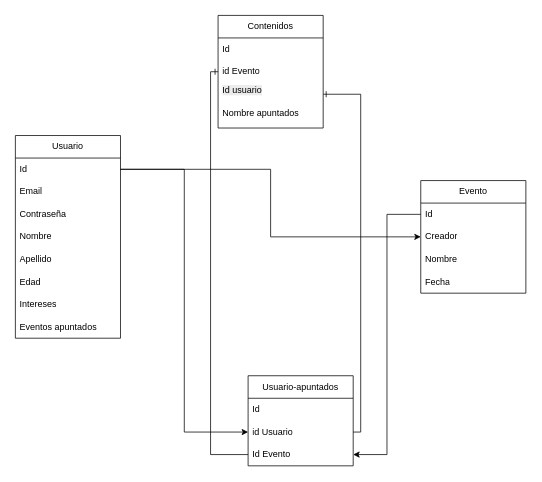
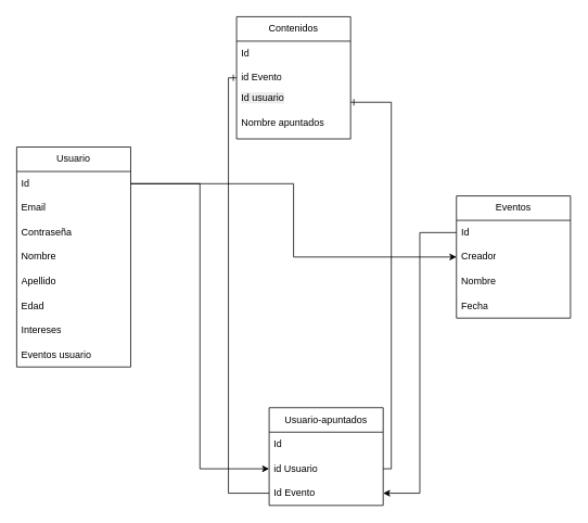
- <mxCell id="11" value="Evento" style="swimlane;fontStyle=0;childLayout=stackLayout;horizontal=1;startSize=30;horizontalStack=0;resizeParent=1;resizeParentMax=0;resizeLast=0;collapsible=1;marginBottom=0;whiteSpace=wrap;html=1;" vertex="1" parent="1"><mxGeometry x="560" y="240" width="140" height="150" as="geometry" /></mxCell>
+ <mxCell id="11" value="Eventos" style="swimlane;fontStyle=0;childLayout=stackLayout;horizontal=1;startSize=30;horizontalStack=0;resizeParent=1;resizeParentMax=0;resizeLast=0;collapsible=1;marginBottom=0;whiteSpace=wrap;html=1;" vertex="1" parent="1"><mxGeometry x="560" y="240" width="140" height="150" as="geometry" /></mxCell>
- <mxCell id="10" value="Eventos apuntados" style="text;strokeColor=none;fillColor=none;align=left;verticalAlign=middle;spacingLeft=4;spacingRight=4;overflow=hidden;points=[[0,0.5],[1,0.5]];portConstraint=eastwest;rotatable=0;whiteSpace=wrap;html=1;" vertex="1" parent="2"><mxGeometry y="240" width="140" height="30" as="geometry" /></mxCell>
+ <mxCell id="10" value="Eventos usuario" style="text;strokeColor=none;fillColor=none;align=left;verticalAlign=middle;spacingLeft=4;spacingRight=4;overflow=hidden;points=[[0,0.5],[1,0.5]];portConstraint=eastwest;rotatable=0;whiteSpace=wrap;html=1;" vertex="1" parent="2"><mxGeometry y="240" width="140" height="30" as="geometry" /></mxCell>
